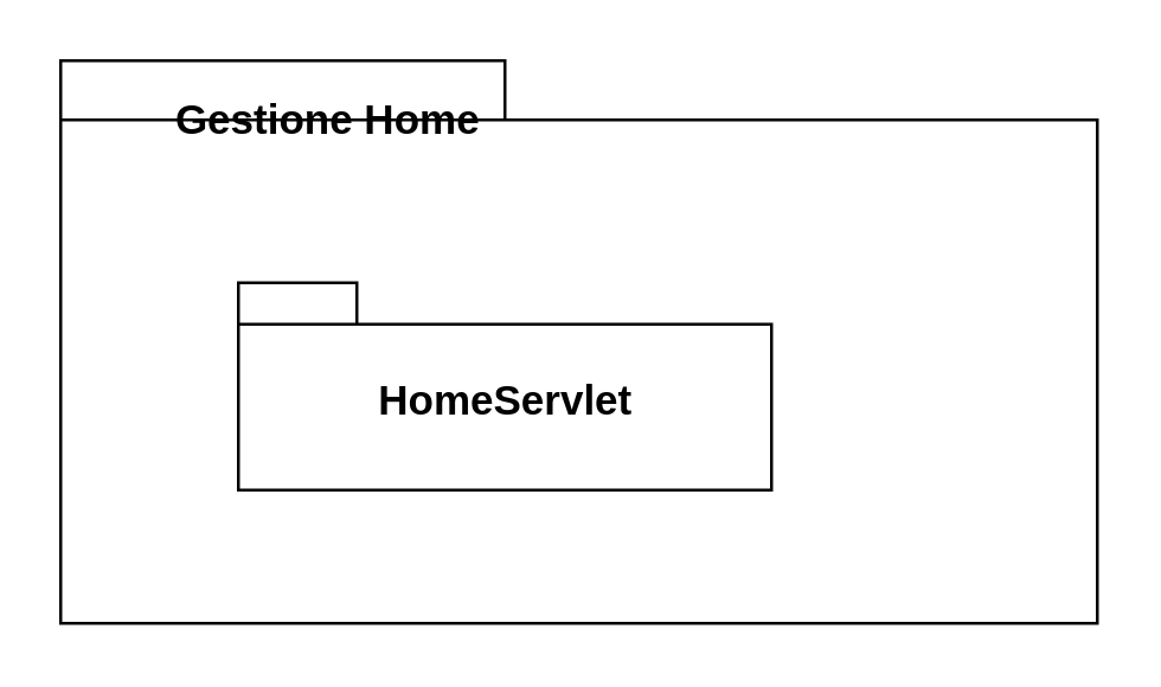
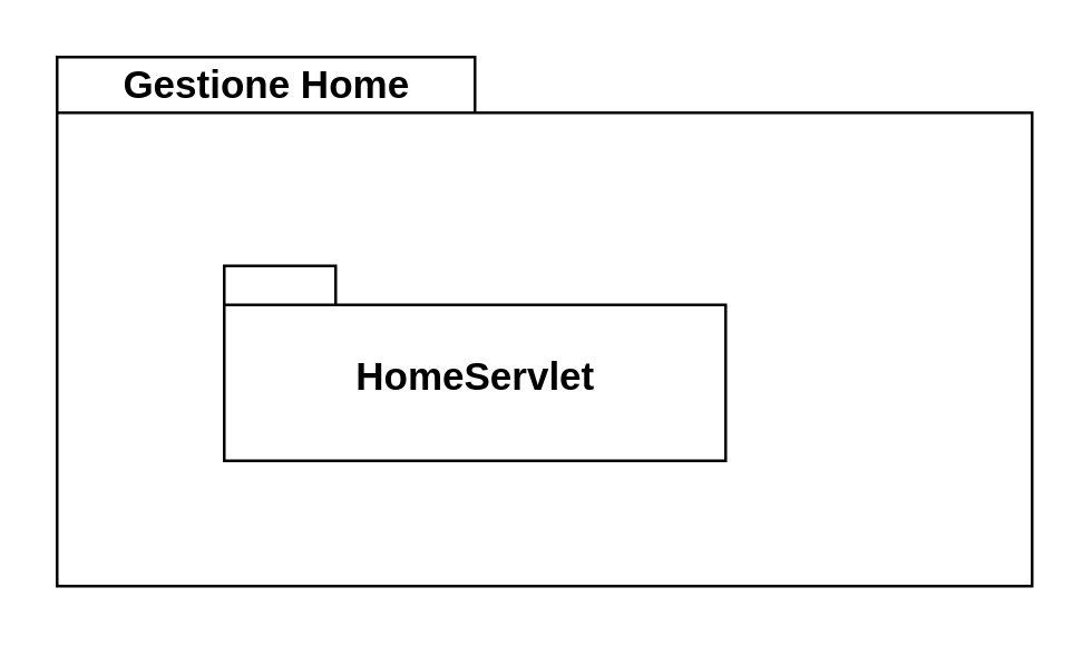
- <mxCell id="3" value="&lt;b&gt;&lt;font style=&quot;font-size: 14px&quot;&gt;Gestione Home&lt;br&gt;&lt;/font&gt;&lt;/b&gt;" style="text;html=1;align=center;verticalAlign=middle;resizable=0;points=[];autosize=1;strokeColor=none;fillColor=none;" parent="1" vertex="1"><mxGeometry x="50" y="30" width="120" height="20" as="geometry" /></mxCell>
+ <mxCell id="3" value="&lt;b&gt;&lt;font style=&quot;font-size: 14px&quot;&gt;Gestione Home&lt;br&gt;&lt;/font&gt;&lt;/b&gt;" style="text;html=1;align=center;verticalAlign=middle;resizable=0;points=[];autosize=1;strokeColor=none;fillColor=none;" parent="1" vertex="1"><mxGeometry x="35" y="20" width="120" height="20" as="geometry" /></mxCell>
